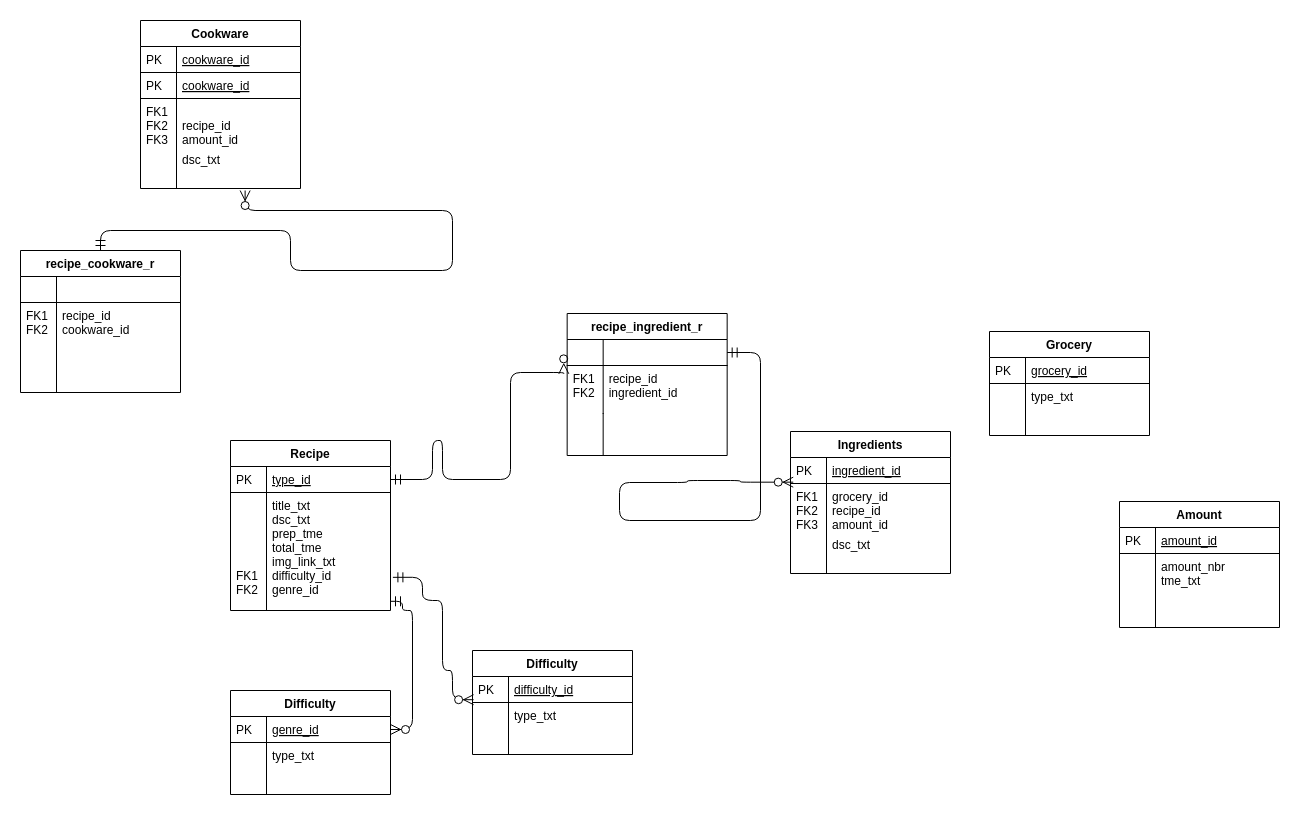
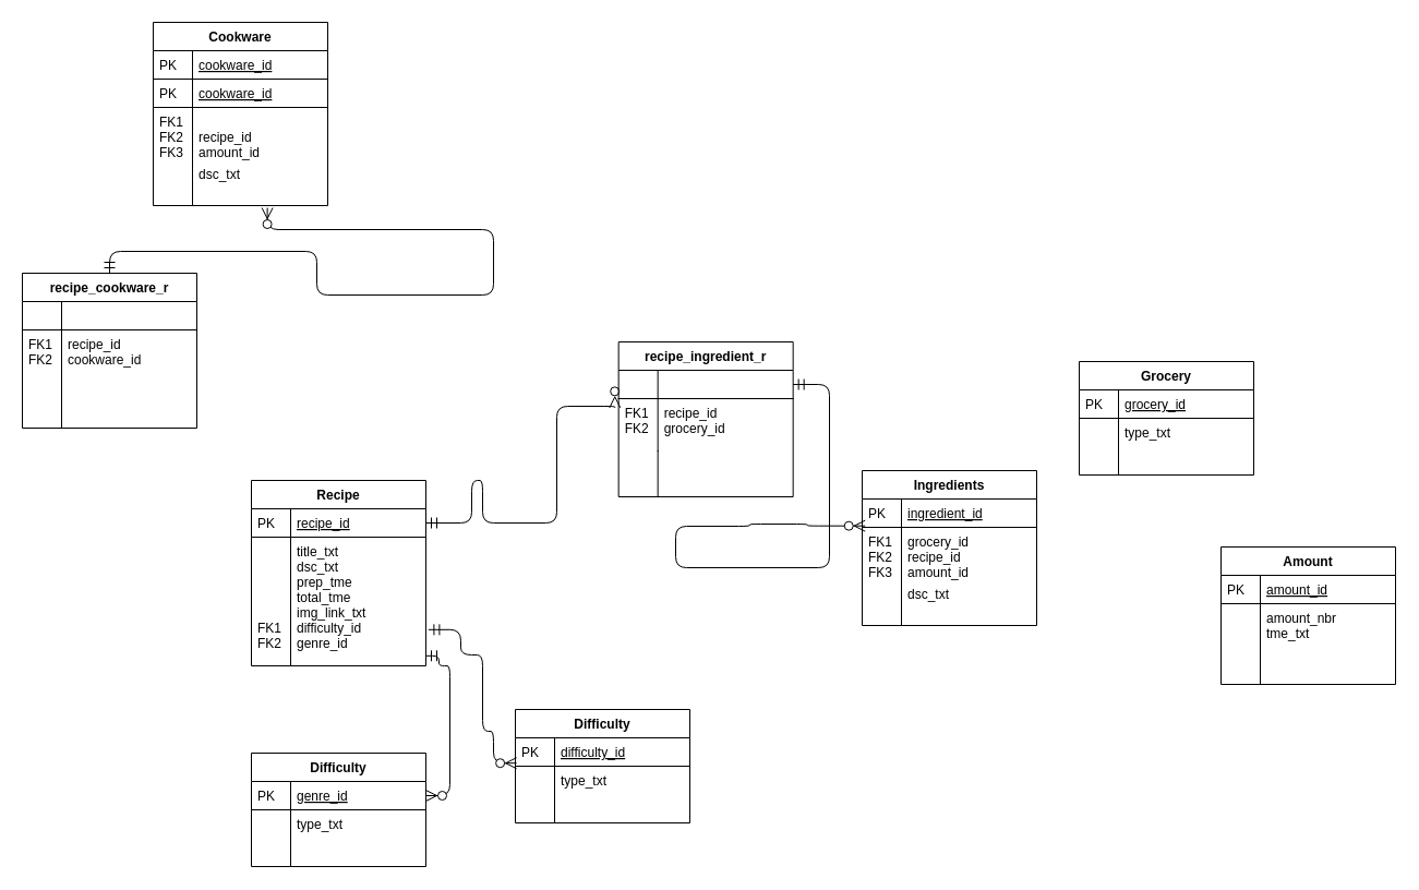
- <mxCell id="57" value="recipe_id&#10;ingredient_id" style="shape=partialRectangle;top=0;left=0;right=0;bottom=0;align=left;verticalAlign=top;fillColor=none;spacingLeft=40;spacingRight=4;overflow=hidden;rotatable=0;points=[[0,0.5],[1,0.5]];portConstraint=eastwest;dropTarget=0;rounded=0;shadow=0;strokeWidth=1;" vertex="1" parent="54"><mxGeometry y="52" width="160" height="48" as="geometry" /></mxCell>
+ <mxCell id="57" value="recipe_id&#10;grocery_id" style="shape=partialRectangle;top=0;left=0;right=0;bottom=0;align=left;verticalAlign=top;fillColor=none;spacingLeft=40;spacingRight=4;overflow=hidden;rotatable=0;points=[[0,0.5],[1,0.5]];portConstraint=eastwest;dropTarget=0;rounded=0;shadow=0;strokeWidth=1;" vertex="1" parent="54"><mxGeometry y="52" width="160" height="48" as="geometry" /></mxCell>
- <mxCell id="3" value="type_id" style="shape=partialRectangle;top=0;left=0;right=0;bottom=1;align=left;verticalAlign=top;fillColor=none;spacingLeft=40;spacingRight=4;overflow=hidden;rotatable=0;points=[[0,0.5],[1,0.5]];portConstraint=eastwest;dropTarget=0;rounded=0;shadow=0;strokeWidth=1;fontStyle=4" parent="2" vertex="1"><mxGeometry y="26" width="160" height="26" as="geometry" /></mxCell>
+ <mxCell id="3" value="recipe_id" style="shape=partialRectangle;top=0;left=0;right=0;bottom=1;align=left;verticalAlign=top;fillColor=none;spacingLeft=40;spacingRight=4;overflow=hidden;rotatable=0;points=[[0,0.5],[1,0.5]];portConstraint=eastwest;dropTarget=0;rounded=0;shadow=0;strokeWidth=1;fontStyle=4" parent="2" vertex="1"><mxGeometry y="26" width="160" height="26" as="geometry" /></mxCell>
